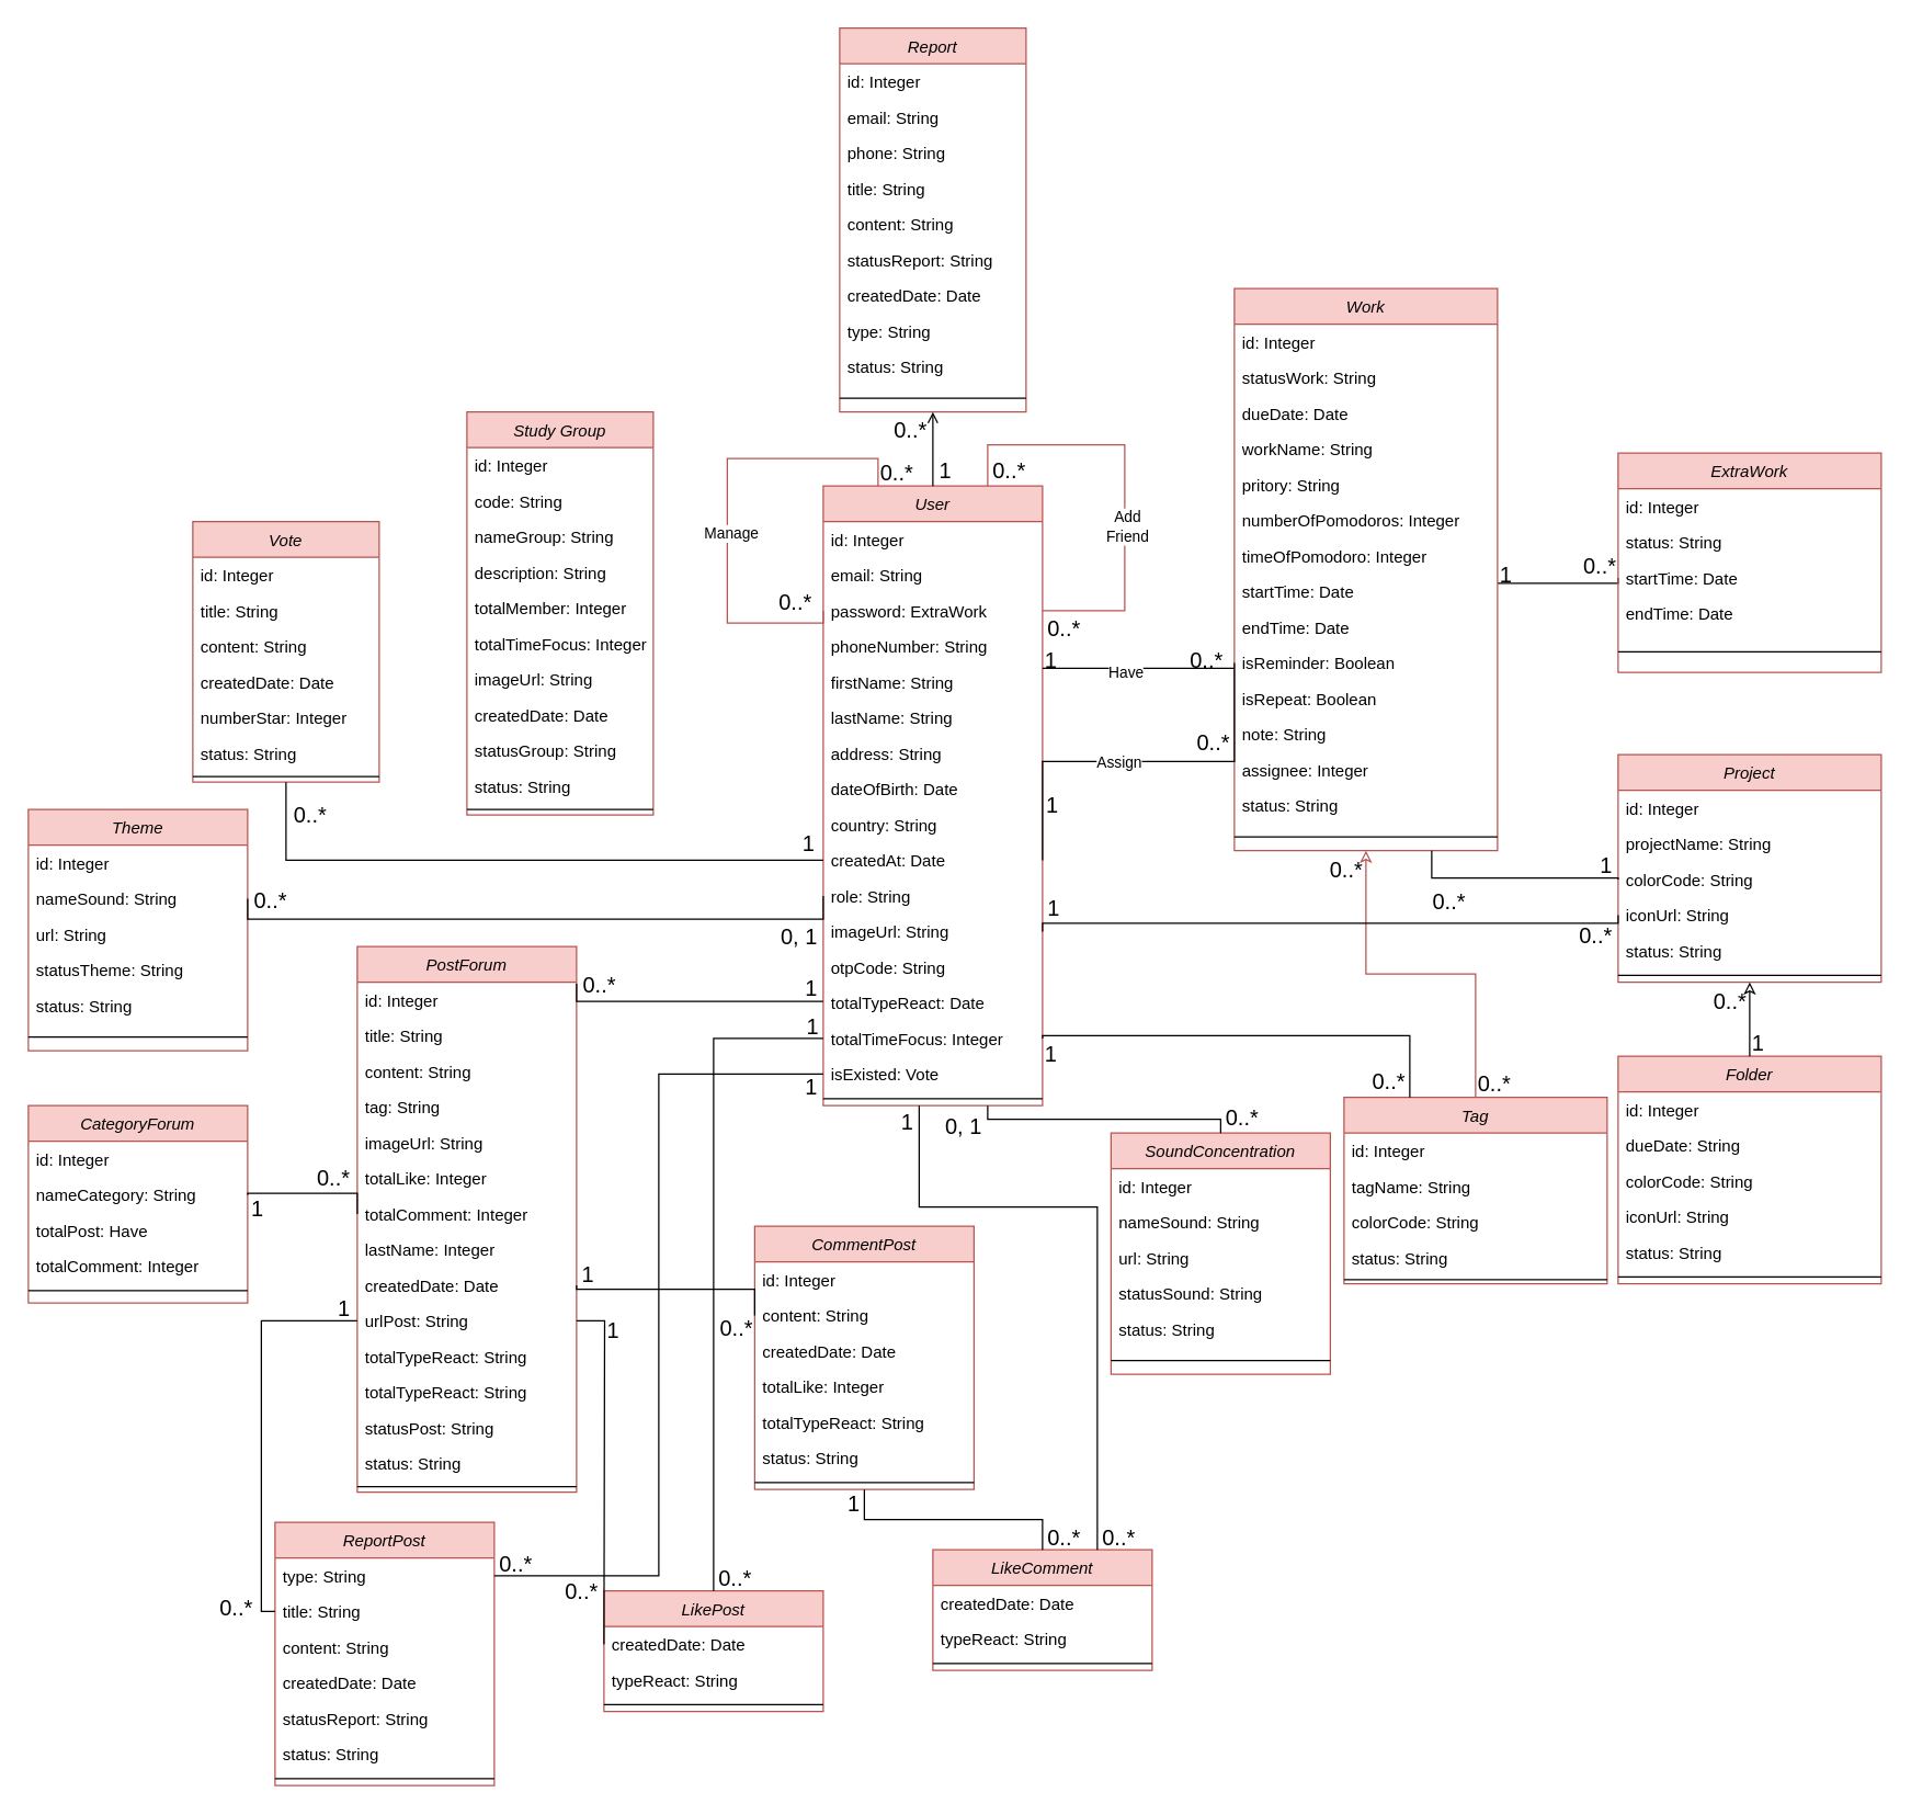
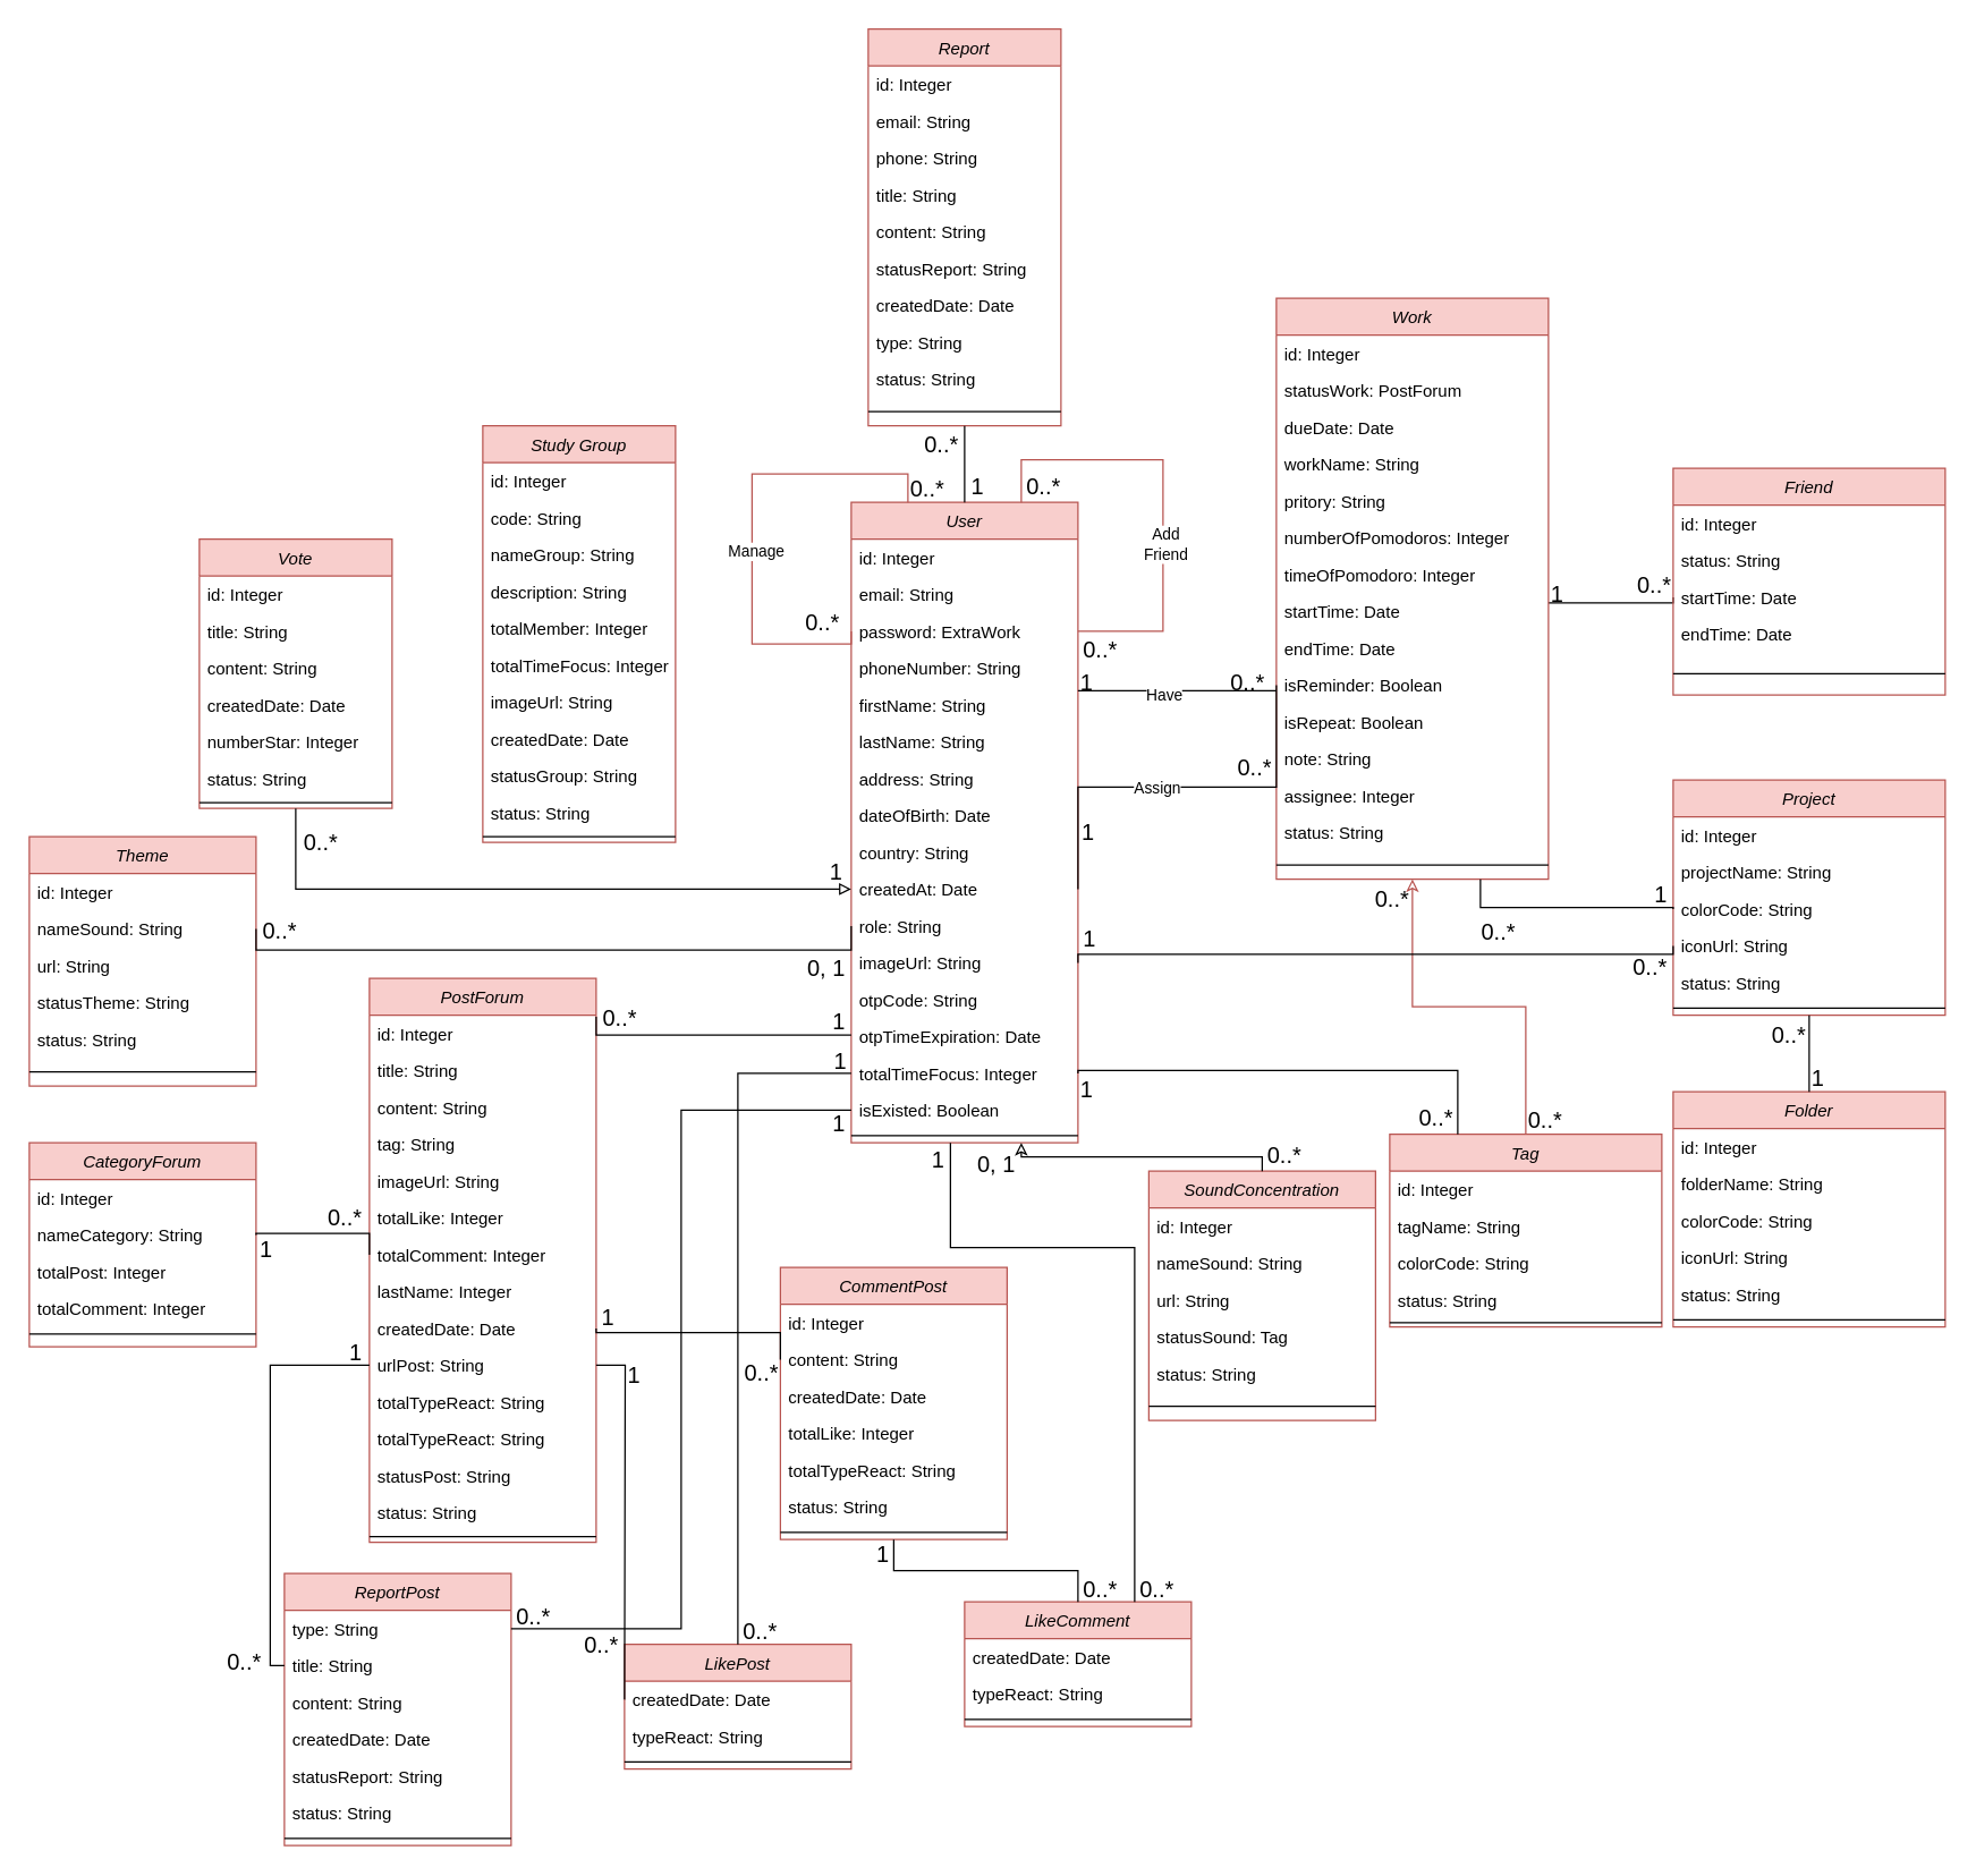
- <mxCell id="33" value="statusWork: String" style="text;align=left;verticalAlign=top;spacingLeft=4;spacingRight=4;overflow=hidden;rotatable=0;points=[[0,0.5],[1,0.5]];portConstraint=eastwest;rounded=0;shadow=0;html=0;" parent="31" vertex="1"><mxGeometry y="52" width="192" height="26" as="geometry" /></mxCell>
+ <mxCell id="33" value="statusWork: PostForum" style="text;align=left;verticalAlign=top;spacingLeft=4;spacingRight=4;overflow=hidden;rotatable=0;points=[[0,0.5],[1,0.5]];portConstraint=eastwest;rounded=0;shadow=0;html=0;" parent="31" vertex="1"><mxGeometry y="52" width="192" height="26" as="geometry" /></mxCell>
- <mxCell id="97" value="" style="endArrow=open;shadow=0;strokeWidth=1;rounded=0;endFill=0;edgeStyle=elbowEdgeStyle;elbow=vertical;exitX=0.5;exitY=0;exitDx=0;exitDy=0;entryX=0.5;entryY=1;entryDx=0;entryDy=0;" parent="1" source="5" target="76" edge="1"><mxGeometry x="0.5" y="41" relative="1" as="geometry"><mxPoint x="748" y="350.33" as="sourcePoint" /><mxPoint x="888" y="350.33" as="targetPoint" /><mxPoint x="-40" y="32" as="offset" /></mxGeometry></mxCell>
+ <mxCell id="97" value="" style="endArrow=none;shadow=0;strokeWidth=1;rounded=0;endFill=0;edgeStyle=elbowEdgeStyle;elbow=vertical;exitX=0.5;exitY=0;exitDx=0;exitDy=0;entryX=0.5;entryY=1;entryDx=0;entryDy=0;" parent="1" source="5" target="76" edge="1"><mxGeometry x="0.5" y="41" relative="1" as="geometry"><mxPoint x="748" y="350.33" as="sourcePoint" /><mxPoint x="888" y="350.33" as="targetPoint" /><mxPoint x="-40" y="32" as="offset" /></mxGeometry></mxCell>
- <mxCell id="51" value="ExtraWork" style="swimlane;fontStyle=2;align=center;verticalAlign=top;childLayout=stackLayout;horizontal=1;startSize=26;horizontalStack=0;resizeParent=1;resizeLast=0;collapsible=1;marginBottom=0;rounded=0;shadow=0;strokeWidth=1;fillColor=#f8cecc;strokeColor=#b85450;" parent="1" vertex="1"><mxGeometry x="1180" y="330" width="192" height="160" as="geometry"><mxRectangle x="550" y="140" width="160" height="26" as="alternateBounds" /></mxGeometry></mxCell>
+ <mxCell id="51" value="Friend" style="swimlane;fontStyle=2;align=center;verticalAlign=top;childLayout=stackLayout;horizontal=1;startSize=26;horizontalStack=0;resizeParent=1;resizeLast=0;collapsible=1;marginBottom=0;rounded=0;shadow=0;strokeWidth=1;fillColor=#f8cecc;strokeColor=#b85450;" parent="1" vertex="1"><mxGeometry x="1180" y="330" width="192" height="160" as="geometry"><mxRectangle x="550" y="140" width="160" height="26" as="alternateBounds" /></mxGeometry></mxCell>
- <mxCell id="130" value="" style="endArrow=none;shadow=0;strokeWidth=1;rounded=0;endFill=0;edgeStyle=elbowEdgeStyle;elbow=vertical;exitX=0.5;exitY=1;exitDx=0;exitDy=0;entryX=0;entryY=0.5;entryDx=0;entryDy=0;" parent="1" source="122" target="15" edge="1"><mxGeometry x="0.5" y="41" relative="1" as="geometry"><mxPoint x="510" y="650" as="sourcePoint" /><mxPoint x="560" y="630" as="targetPoint" /><mxPoint x="-40" y="32" as="offset" /><Array as="points"><mxPoint x="410" y="627" /></Array></mxGeometry></mxCell>
+ <mxCell id="130" value="" style="endArrow=block;shadow=0;strokeWidth=1;rounded=0;endFill=0;edgeStyle=elbowEdgeStyle;elbow=vertical;exitX=0.5;exitY=1;exitDx=0;exitDy=0;entryX=0;entryY=0.5;entryDx=0;entryDy=0;" parent="1" source="122" target="15" edge="1"><mxGeometry x="0.5" y="41" relative="1" as="geometry"><mxPoint x="510" y="650" as="sourcePoint" /><mxPoint x="560" y="630" as="targetPoint" /><mxPoint x="-40" y="32" as="offset" /><Array as="points"><mxPoint x="410" y="627" /></Array></mxGeometry></mxCell>
- <mxCell id="94" value="" style="endArrow=classic;shadow=0;strokeWidth=1;rounded=0;endFill=0;edgeStyle=elbowEdgeStyle;elbow=vertical;entryX=0.5;entryY=1;entryDx=0;entryDy=0;exitX=0.5;exitY=0;exitDx=0;exitDy=0;" parent="1" source="87" target="63" edge="1"><mxGeometry x="0.5" y="41" relative="1" as="geometry"><mxPoint x="1270" y="800" as="sourcePoint" /><mxPoint x="1270" y="730" as="targetPoint" /><mxPoint x="-40" y="32" as="offset" /></mxGeometry></mxCell>
+ <mxCell id="94" value="" style="endArrow=none;shadow=0;strokeWidth=1;rounded=0;endFill=0;edgeStyle=elbowEdgeStyle;elbow=vertical;entryX=0.5;entryY=1;entryDx=0;entryDy=0;exitX=0.5;exitY=0;exitDx=0;exitDy=0;" parent="1" source="87" target="63" edge="1"><mxGeometry x="0.5" y="41" relative="1" as="geometry"><mxPoint x="1270" y="800" as="sourcePoint" /><mxPoint x="1270" y="730" as="targetPoint" /><mxPoint x="-40" y="32" as="offset" /></mxGeometry></mxCell>
- <mxCell id="19" value="totalTypeReact: Date" style="text;align=left;verticalAlign=top;spacingLeft=4;spacingRight=4;overflow=hidden;rotatable=0;points=[[0,0.5],[1,0.5]];portConstraint=eastwest;rounded=0;shadow=0;html=0;" parent="5" vertex="1"><mxGeometry y="364" width="160" height="26" as="geometry" /></mxCell>
+ <mxCell id="19" value="otpTimeExpiration: Date" style="text;align=left;verticalAlign=top;spacingLeft=4;spacingRight=4;overflow=hidden;rotatable=0;points=[[0,0.5],[1,0.5]];portConstraint=eastwest;rounded=0;shadow=0;html=0;" parent="5" vertex="1"><mxGeometry y="364" width="160" height="26" as="geometry" /></mxCell>
- <mxCell id="21" value="isExisted: Vote" style="text;align=left;verticalAlign=top;spacingLeft=4;spacingRight=4;overflow=hidden;rotatable=0;points=[[0,0.5],[1,0.5]];portConstraint=eastwest;rounded=0;shadow=0;html=0;" parent="5" vertex="1"><mxGeometry y="416" width="160" height="26" as="geometry" /></mxCell>
+ <mxCell id="21" value="isExisted: Boolean" style="text;align=left;verticalAlign=top;spacingLeft=4;spacingRight=4;overflow=hidden;rotatable=0;points=[[0,0.5],[1,0.5]];portConstraint=eastwest;rounded=0;shadow=0;html=0;" parent="5" vertex="1"><mxGeometry y="416" width="160" height="26" as="geometry" /></mxCell>
- <mxCell id="107" value="" style="endArrow=none;shadow=0;strokeWidth=1;rounded=0;endFill=0;edgeStyle=elbowEdgeStyle;elbow=vertical;entryX=0.75;entryY=1;entryDx=0;entryDy=0;exitX=0.5;exitY=0;exitDx=0;exitDy=0;" parent="1" source="100" target="5" edge="1"><mxGeometry x="0.5" y="41" relative="1" as="geometry"><mxPoint x="790" y="900" as="sourcePoint" /><mxPoint x="790" y="830" as="targetPoint" /><mxPoint x="-40" y="32" as="offset" /></mxGeometry></mxCell>
+ <mxCell id="107" value="" style="endArrow=classic;shadow=0;strokeWidth=1;rounded=0;endFill=0;edgeStyle=elbowEdgeStyle;elbow=vertical;entryX=0.75;entryY=1;entryDx=0;entryDy=0;exitX=0.5;exitY=0;exitDx=0;exitDy=0;" parent="1" source="100" target="5" edge="1"><mxGeometry x="0.5" y="41" relative="1" as="geometry"><mxPoint x="790" y="900" as="sourcePoint" /><mxPoint x="790" y="830" as="targetPoint" /><mxPoint x="-40" y="32" as="offset" /></mxGeometry></mxCell>
- <mxCell id="89" value="dueDate: String" style="text;align=left;verticalAlign=top;spacingLeft=4;spacingRight=4;overflow=hidden;rotatable=0;points=[[0,0.5],[1,0.5]];portConstraint=eastwest;rounded=0;shadow=0;html=0;" parent="87" vertex="1"><mxGeometry y="52" width="192" height="26" as="geometry" /></mxCell>
+ <mxCell id="89" value="folderName: String" style="text;align=left;verticalAlign=top;spacingLeft=4;spacingRight=4;overflow=hidden;rotatable=0;points=[[0,0.5],[1,0.5]];portConstraint=eastwest;rounded=0;shadow=0;html=0;" parent="87" vertex="1"><mxGeometry y="52" width="192" height="26" as="geometry" /></mxCell>
- <mxCell id="162" value="totalPost: Have" style="text;align=left;verticalAlign=top;spacingLeft=4;spacingRight=4;overflow=hidden;rotatable=0;points=[[0,0.5],[1,0.5]];portConstraint=eastwest;" parent="159" vertex="1"><mxGeometry y="78" width="160" height="26" as="geometry" /></mxCell>
+ <mxCell id="162" value="totalPost: Integer" style="text;align=left;verticalAlign=top;spacingLeft=4;spacingRight=4;overflow=hidden;rotatable=0;points=[[0,0.5],[1,0.5]];portConstraint=eastwest;" parent="159" vertex="1"><mxGeometry y="78" width="160" height="26" as="geometry" /></mxCell>
- <mxCell id="104" value="statusSound: String" style="text;align=left;verticalAlign=top;spacingLeft=4;spacingRight=4;overflow=hidden;rotatable=0;points=[[0,0.5],[1,0.5]];portConstraint=eastwest;" parent="100" vertex="1"><mxGeometry y="104" width="160" height="26" as="geometry" /></mxCell>
+ <mxCell id="104" value="statusSound: Tag" style="text;align=left;verticalAlign=top;spacingLeft=4;spacingRight=4;overflow=hidden;rotatable=0;points=[[0,0.5],[1,0.5]];portConstraint=eastwest;" parent="100" vertex="1"><mxGeometry y="104" width="160" height="26" as="geometry" /></mxCell>
